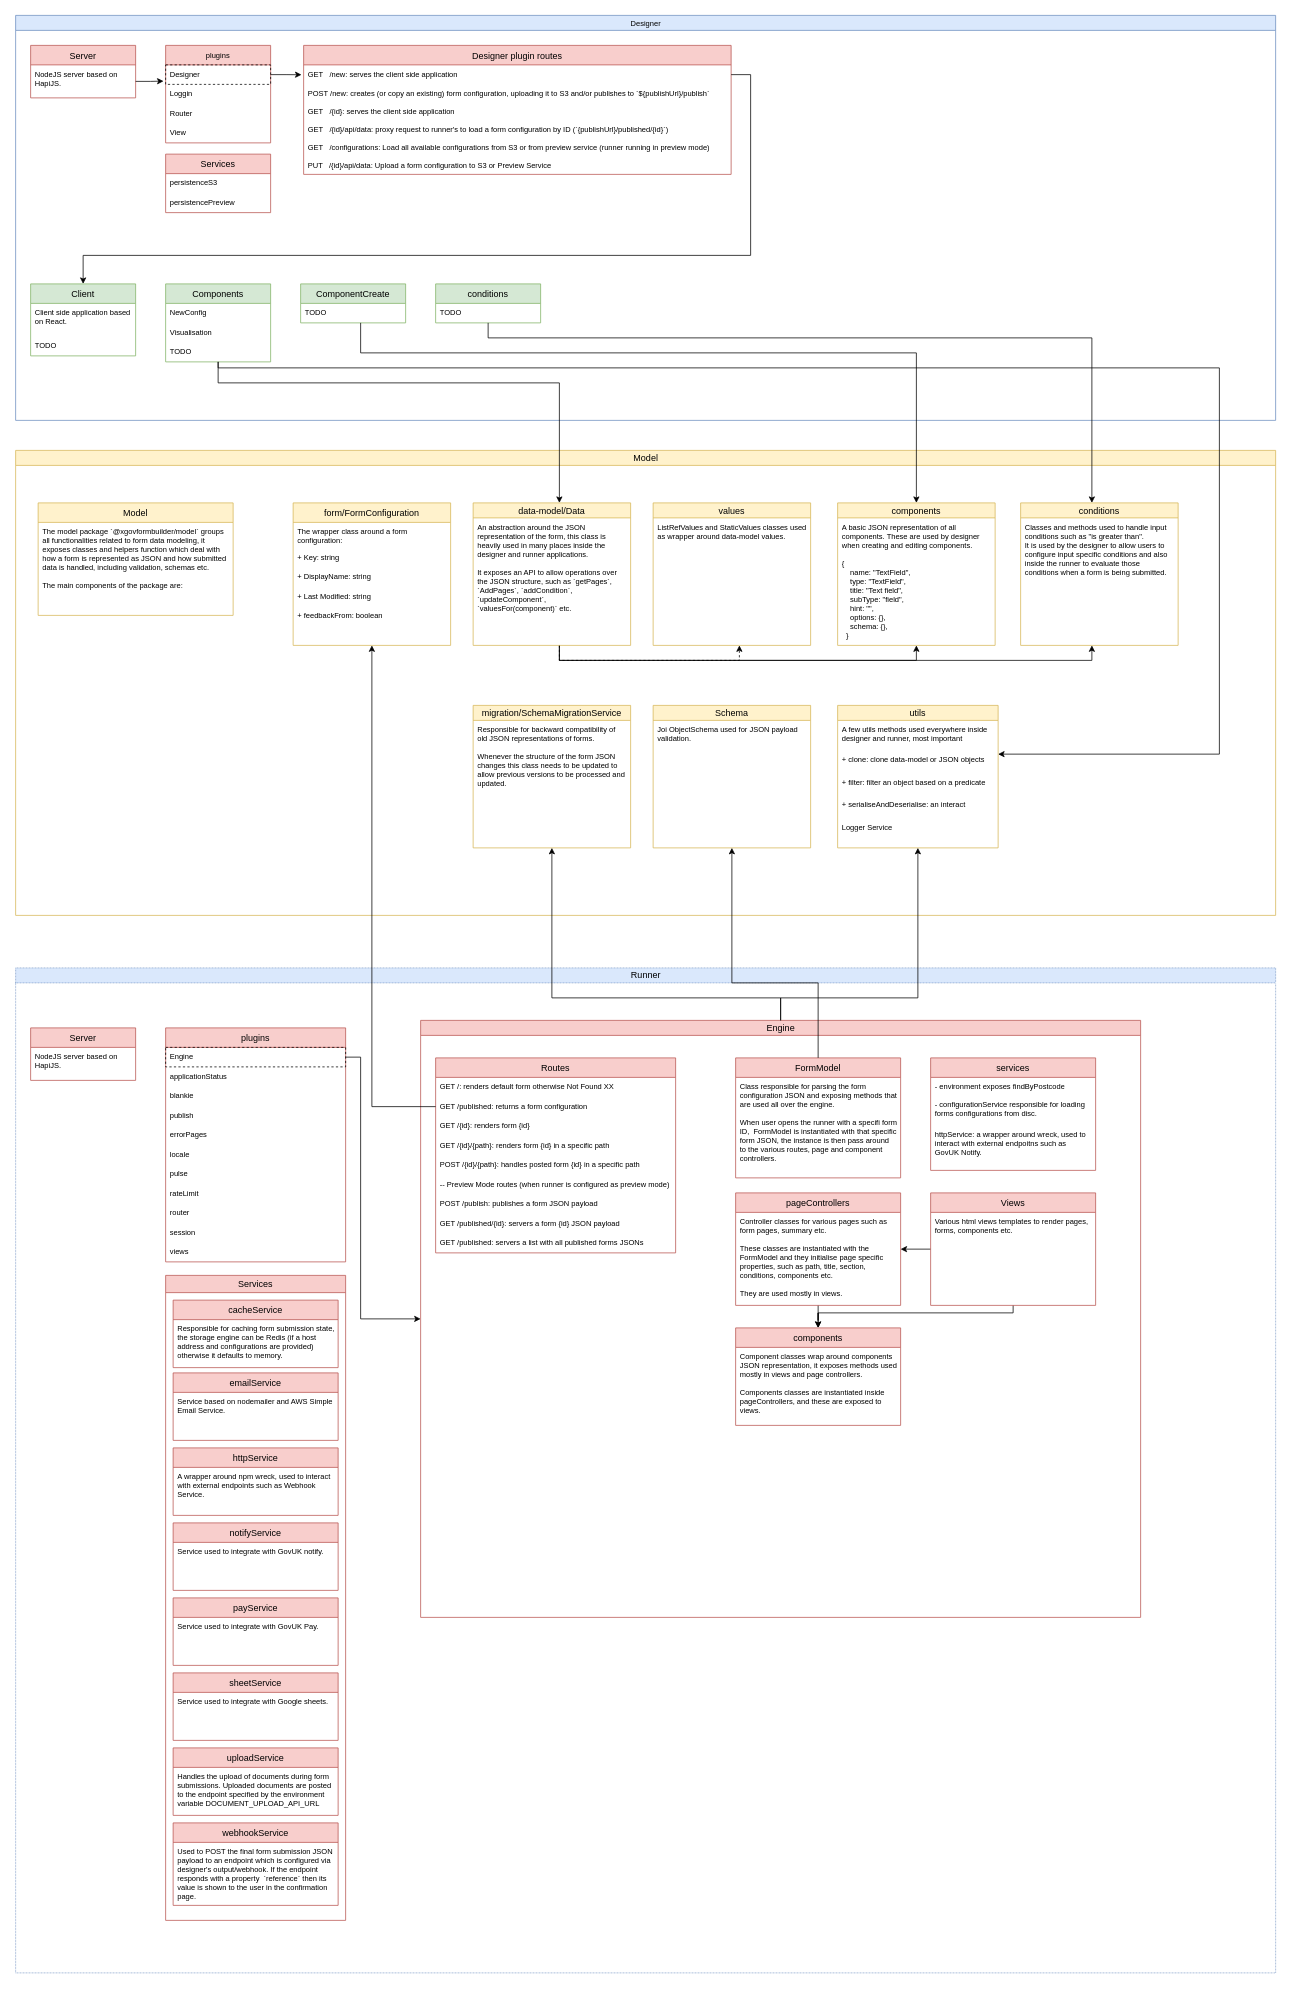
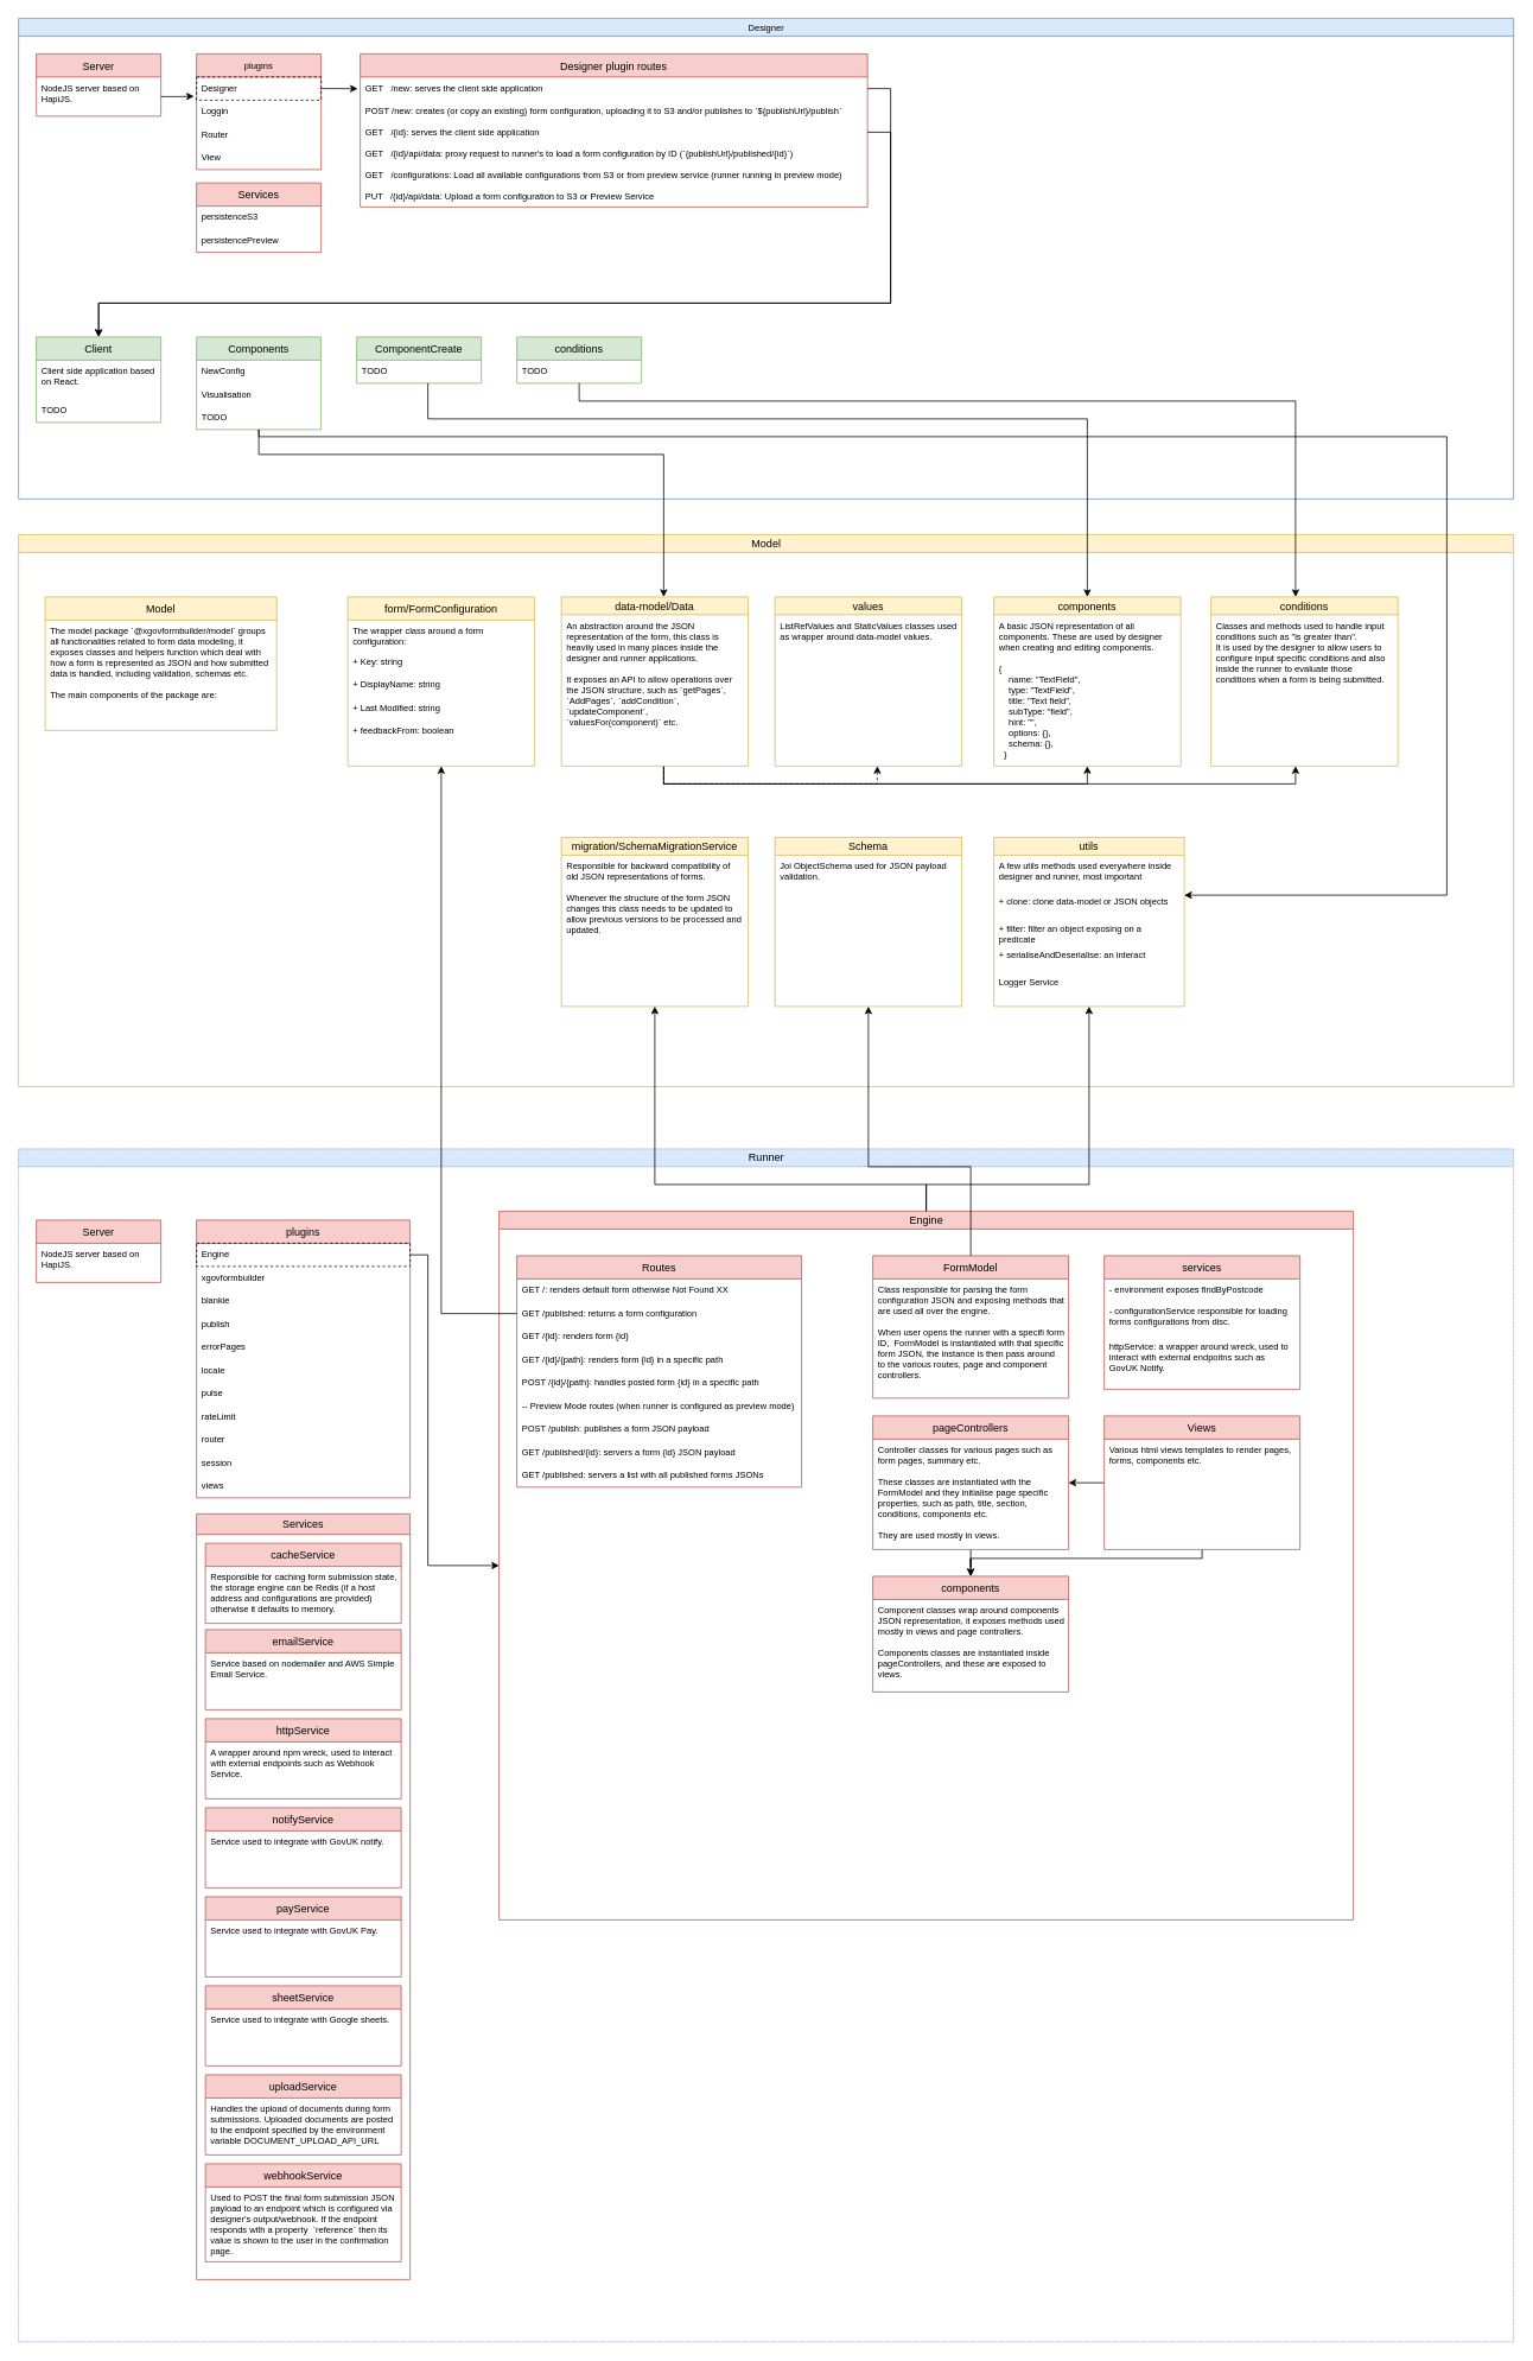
+ <mxCell id="31" style="edgeStyle=orthogonalEdgeStyle;rounded=0;orthogonalLoop=1;jettySize=auto;html=1;entryX=0.5;entryY=0;entryDx=0;entryDy=0;" parent="2" source="20" target="3" edge="1"><mxGeometry relative="1" as="geometry"><Array as="points"><mxPoint x="980" y="128" /><mxPoint x="980" y="320" /><mxPoint x="90" y="320" /></Array></mxGeometry></mxCell>
- <mxCell id="121" value="+ filter: filter an object based on a predicate" style="text;strokeColor=none;fillColor=none;align=left;verticalAlign=top;spacingLeft=4;spacingRight=4;overflow=hidden;rotatable=0;points=[[0,0.5],[1,0.5]];portConstraint=eastwest;fontSize=10;whiteSpace=wrap;" parent="118" vertex="1"><mxGeometry y="90" width="214" height="30" as="geometry" /></mxCell>
+ <mxCell id="121" value="+ filter: filter an object exposing on a predicate" style="text;strokeColor=none;fillColor=none;align=left;verticalAlign=top;spacingLeft=4;spacingRight=4;overflow=hidden;rotatable=0;points=[[0,0.5],[1,0.5]];portConstraint=eastwest;fontSize=10;whiteSpace=wrap;" parent="118" vertex="1"><mxGeometry y="90" width="214" height="30" as="geometry" /></mxCell>
- <mxCell id="38" value="applicationStatus" style="text;strokeColor=none;fillColor=none;align=left;verticalAlign=top;spacingLeft=4;spacingRight=4;overflow=hidden;rotatable=0;points=[[0,0.5],[1,0.5]];portConstraint=eastwest;fontSize=10;" parent="36" vertex="1"><mxGeometry y="52" width="240" height="26" as="geometry" /></mxCell>
+ <mxCell id="38" value="xgovformbuilder" style="text;strokeColor=none;fillColor=none;align=left;verticalAlign=top;spacingLeft=4;spacingRight=4;overflow=hidden;rotatable=0;points=[[0,0.5],[1,0.5]];portConstraint=eastwest;fontSize=10;" parent="36" vertex="1"><mxGeometry y="52" width="240" height="26" as="geometry" /></mxCell>
